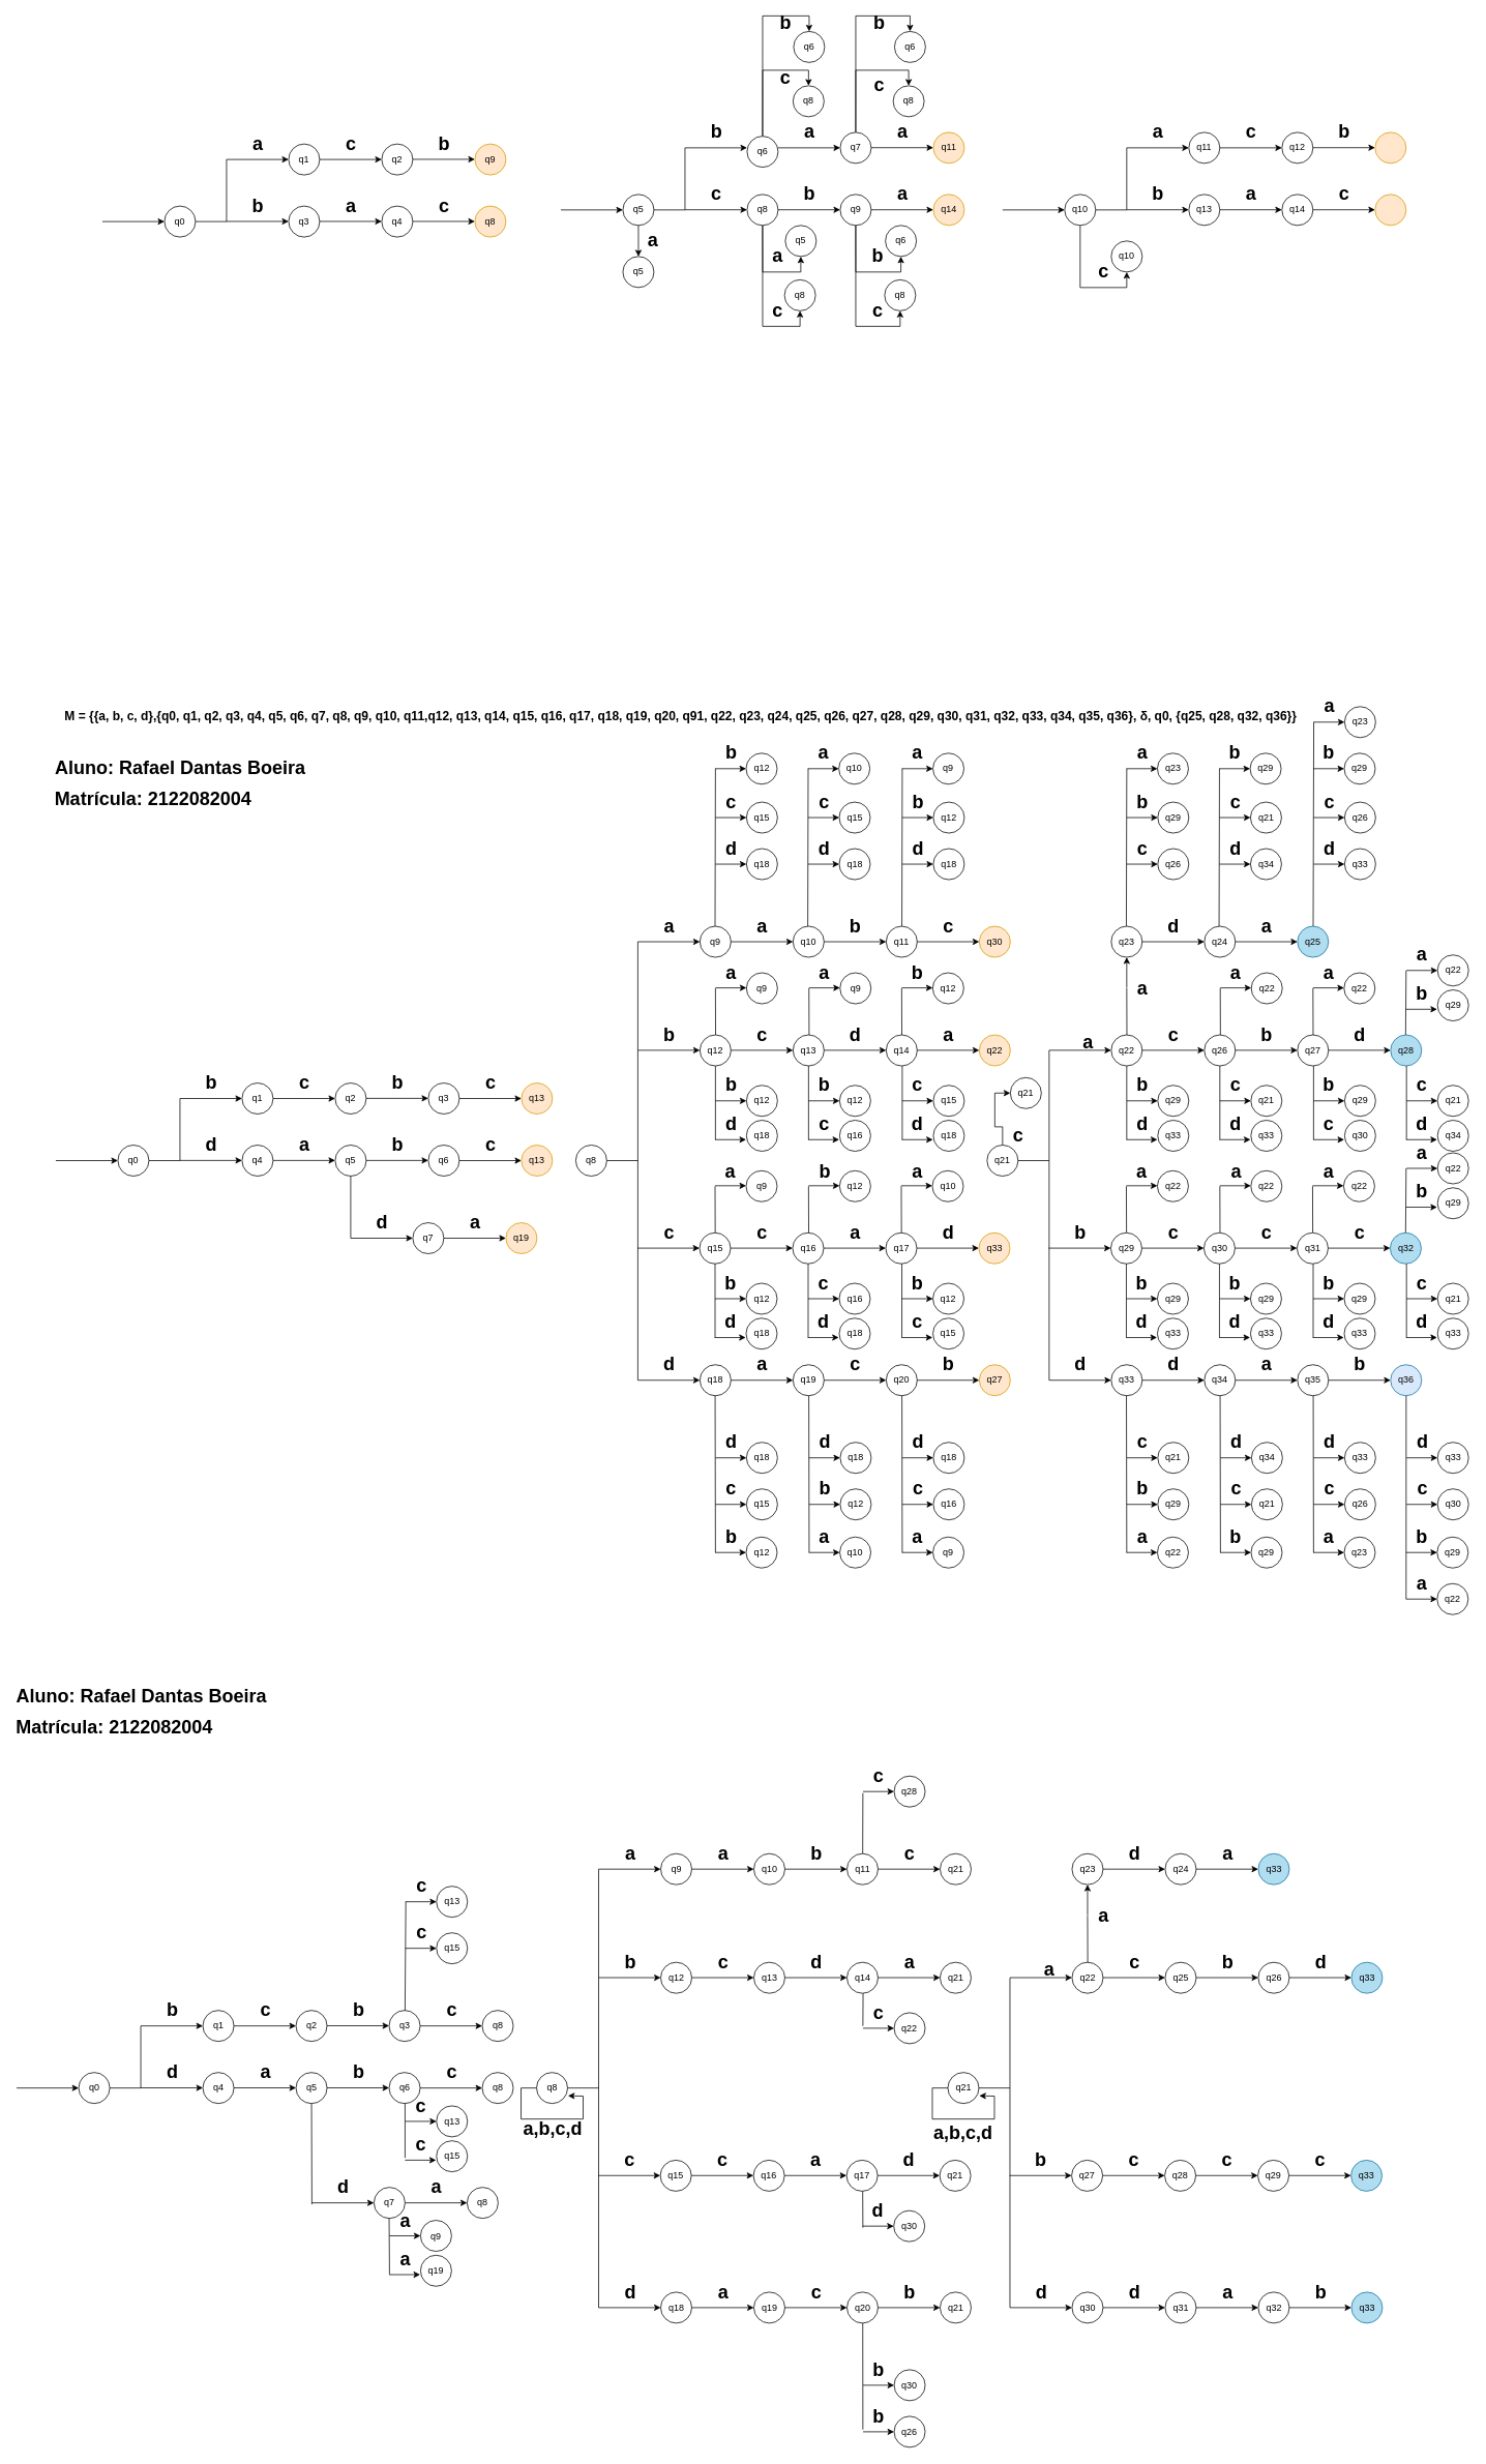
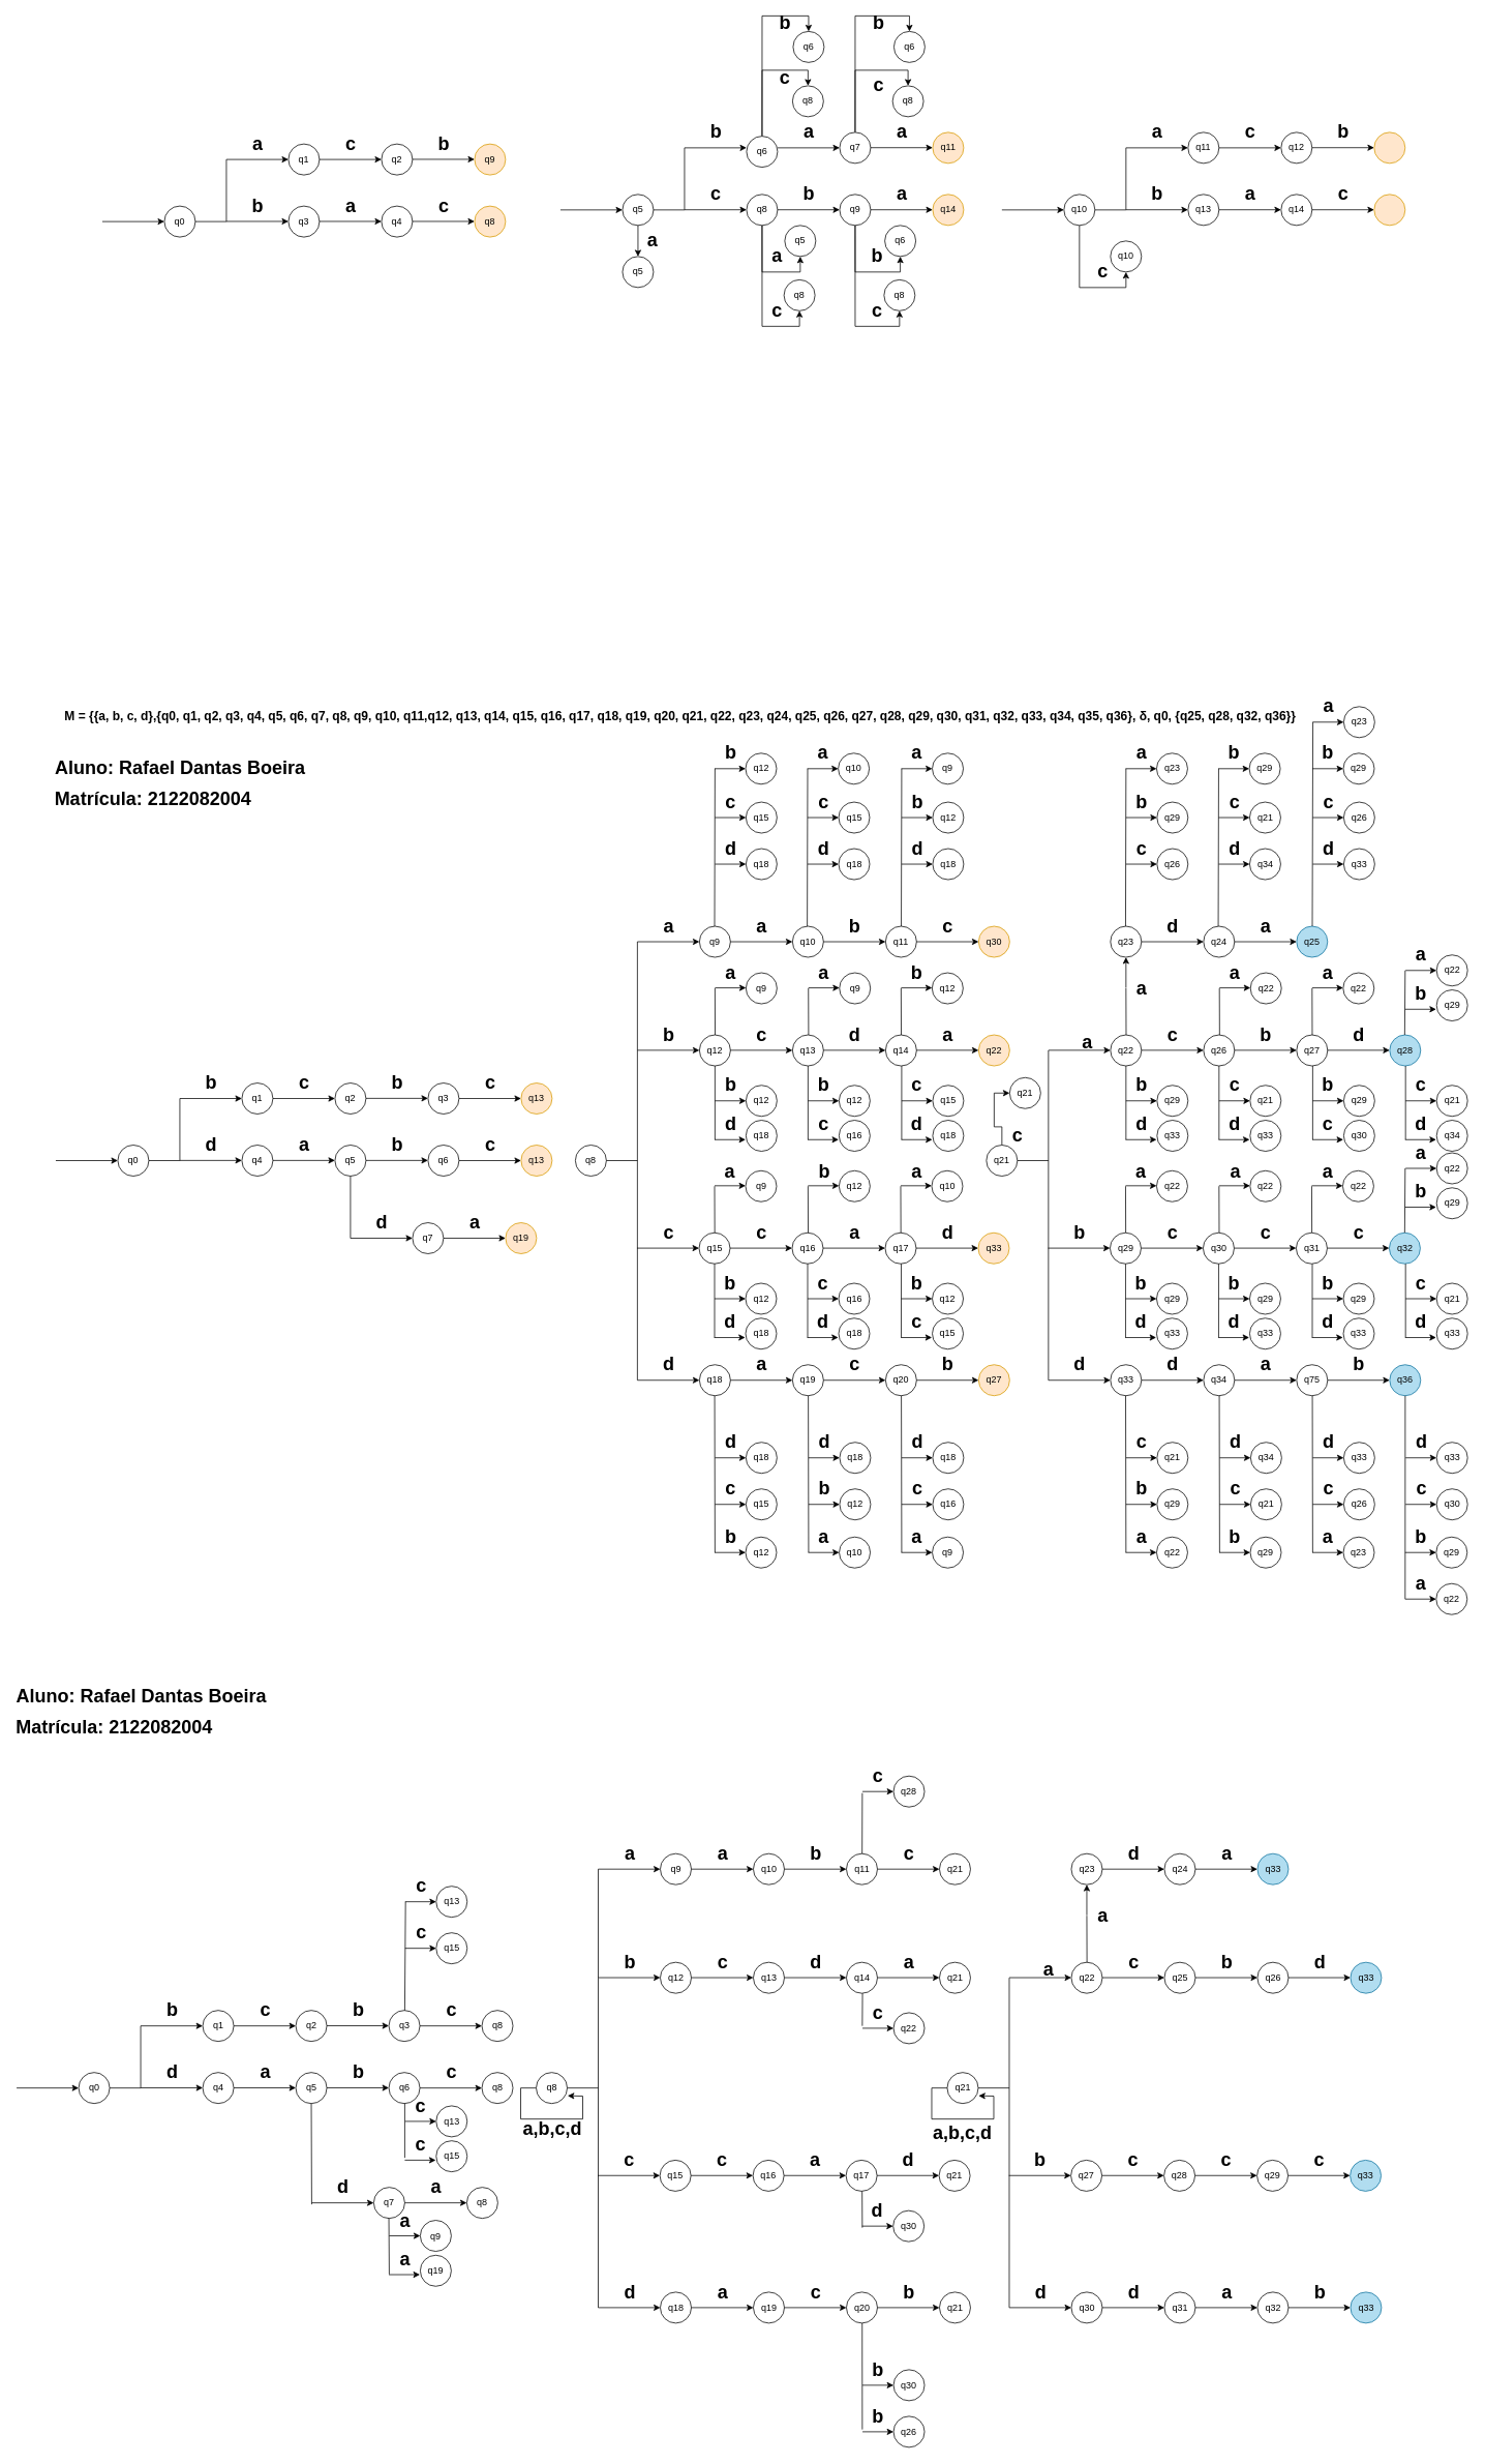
- <mxCell id="96" value="&lt;font style=&quot;font-size: 16px;&quot;&gt;M = {{a, b, c, d},{q0, q1, q2, q3, q4, q5, q6, q7, q8, q9, q10, q11,q12, q13, q14, q15, q16, q17, q18, q19, q20, q91, q22, q23, q24, q25, q26, q27, q28, q29, q30, q31, q32, q33, q34, q35, q36}, δ, q0, {q25, q28, q32, q36}}&lt;/font&gt;" style="text;strokeColor=none;fillColor=none;html=1;fontSize=24;fontStyle=1;verticalAlign=middle;align=center;" parent="1" vertex="1"><mxGeometry x="71" y="900" width="1610.5" height="40" as="geometry" /></mxCell>
+ <mxCell id="96" value="&lt;font style=&quot;font-size: 16px;&quot;&gt;M = {{a, b, c, d},{q0, q1, q2, q3, q4, q5, q6, q7, q8, q9, q10, q11,q12, q13, q14, q15, q16, q17, q18, q19, q20, q21, q22, q23, q24, q25, q26, q27, q28, q29, q30, q31, q32, q33, q34, q35, q36}, δ, q0, {q25, q28, q32, q36}}&lt;/font&gt;" style="text;strokeColor=none;fillColor=none;html=1;fontSize=24;fontStyle=1;verticalAlign=middle;align=center;" parent="1" vertex="1"><mxGeometry x="71" y="900" width="1610.5" height="40" as="geometry" /></mxCell>
- <mxCell id="238" value="q35" style="ellipse;whiteSpace=wrap;html=1;aspect=fixed;" parent="1" vertex="1"><mxGeometry x="1671" y="1758" width="40" height="40" as="geometry" /></mxCell>
+ <mxCell id="238" value="q75" style="ellipse;whiteSpace=wrap;html=1;aspect=fixed;" parent="1" vertex="1"><mxGeometry x="1671" y="1758" width="40" height="40" as="geometry" /></mxCell>
- <mxCell id="250" value="q36" style="ellipse;whiteSpace=wrap;html=1;aspect=fixed;fillColor=#dae8fc;strokeColor=#10739e;" parent="1" vertex="1"><mxGeometry x="1791" y="1758" width="40" height="40" as="geometry" /></mxCell>
+ <mxCell id="250" value="q36" style="ellipse;whiteSpace=wrap;html=1;aspect=fixed;fillColor=#b1ddf0;strokeColor=#10739e;" parent="1" vertex="1"><mxGeometry x="1791" y="1758" width="40" height="40" as="geometry" /></mxCell>
